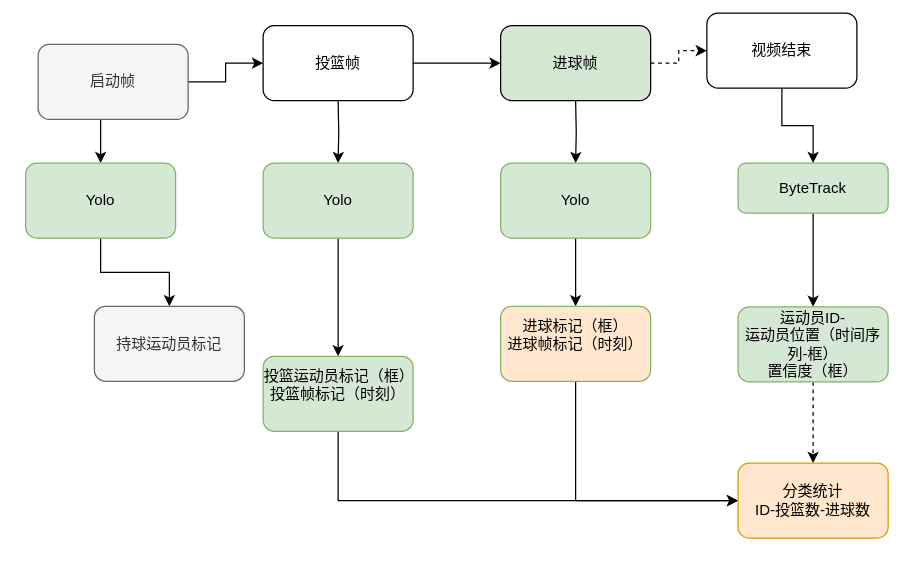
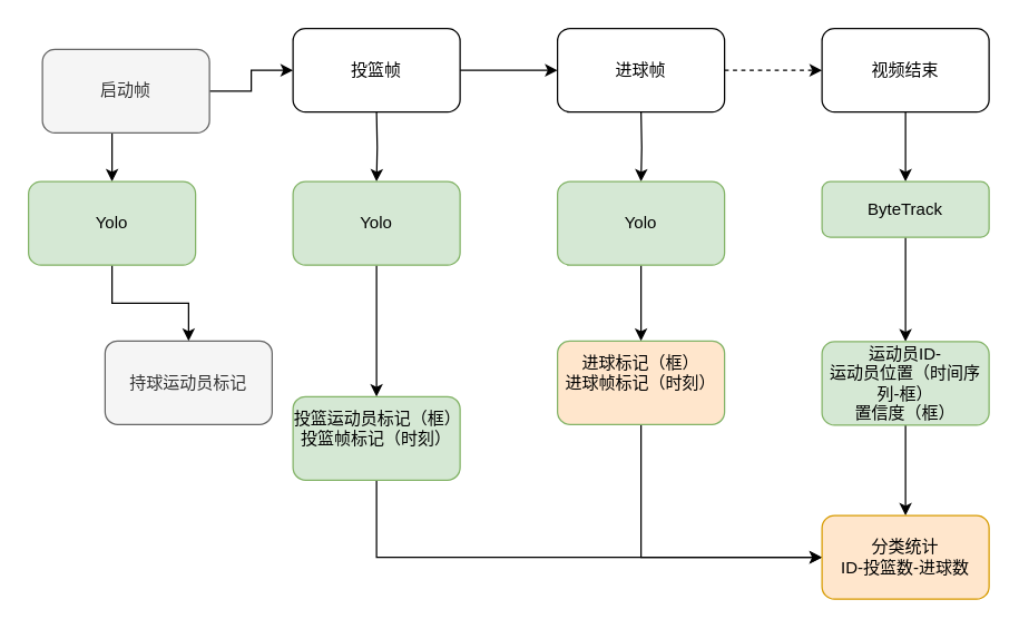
- <mxCell id="10" value="视频结束" style="rounded=1;whiteSpace=wrap;html=1;" vertex="1" parent="1"><mxGeometry x="565" y="10" width="120" height="60" as="geometry" /></mxCell>
+ <mxCell id="10" value="视频结束" style="rounded=1;whiteSpace=wrap;html=1;" vertex="1" parent="1"><mxGeometry x="590" y="20" width="120" height="60" as="geometry" /></mxCell>
- <mxCell id="8" value="进球帧" style="rounded=1;whiteSpace=wrap;html=1;fillColor=#d5e8d4;" vertex="1" parent="1"><mxGeometry x="400" y="20" width="120" height="60" as="geometry" /></mxCell>
+ <mxCell id="8" value="进球帧" style="rounded=1;whiteSpace=wrap;html=1;" vertex="1" parent="1"><mxGeometry x="400" y="20" width="120" height="60" as="geometry" /></mxCell>
- <mxCell id="26" style="edgeStyle=orthogonalEdgeStyle;rounded=0;orthogonalLoop=1;jettySize=auto;html=1;exitX=0.5;exitY=1;exitDx=0;exitDy=0;entryX=0.5;entryY=0;entryDx=0;entryDy=0;dashed=1;" edge="1" parent="1" source="27" target="28"><mxGeometry relative="1" as="geometry" /></mxCell>
+ <mxCell id="26" style="edgeStyle=orthogonalEdgeStyle;rounded=0;orthogonalLoop=1;jettySize=auto;html=1;exitX=0.5;exitY=1;exitDx=0;exitDy=0;entryX=0.5;entryY=0;entryDx=0;entryDy=0;" edge="1" parent="1" source="27" target="28"><mxGeometry relative="1" as="geometry" /></mxCell>
